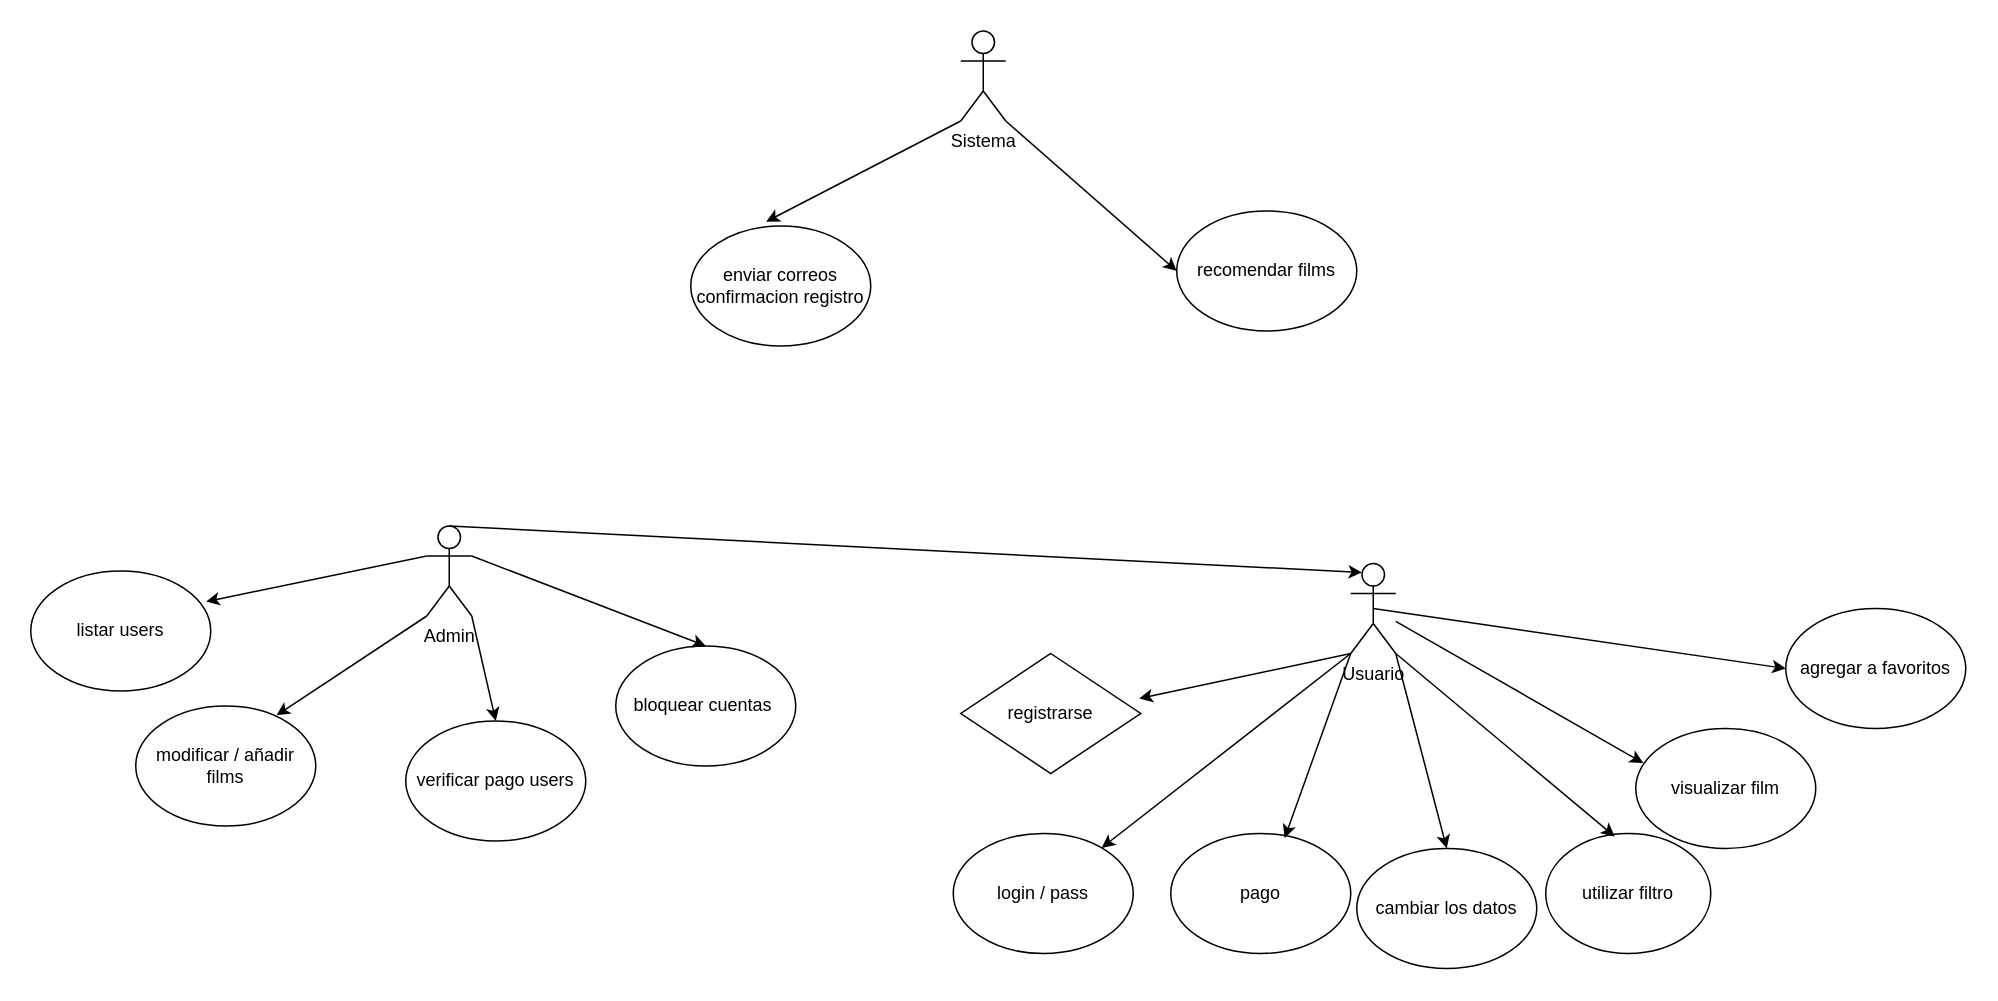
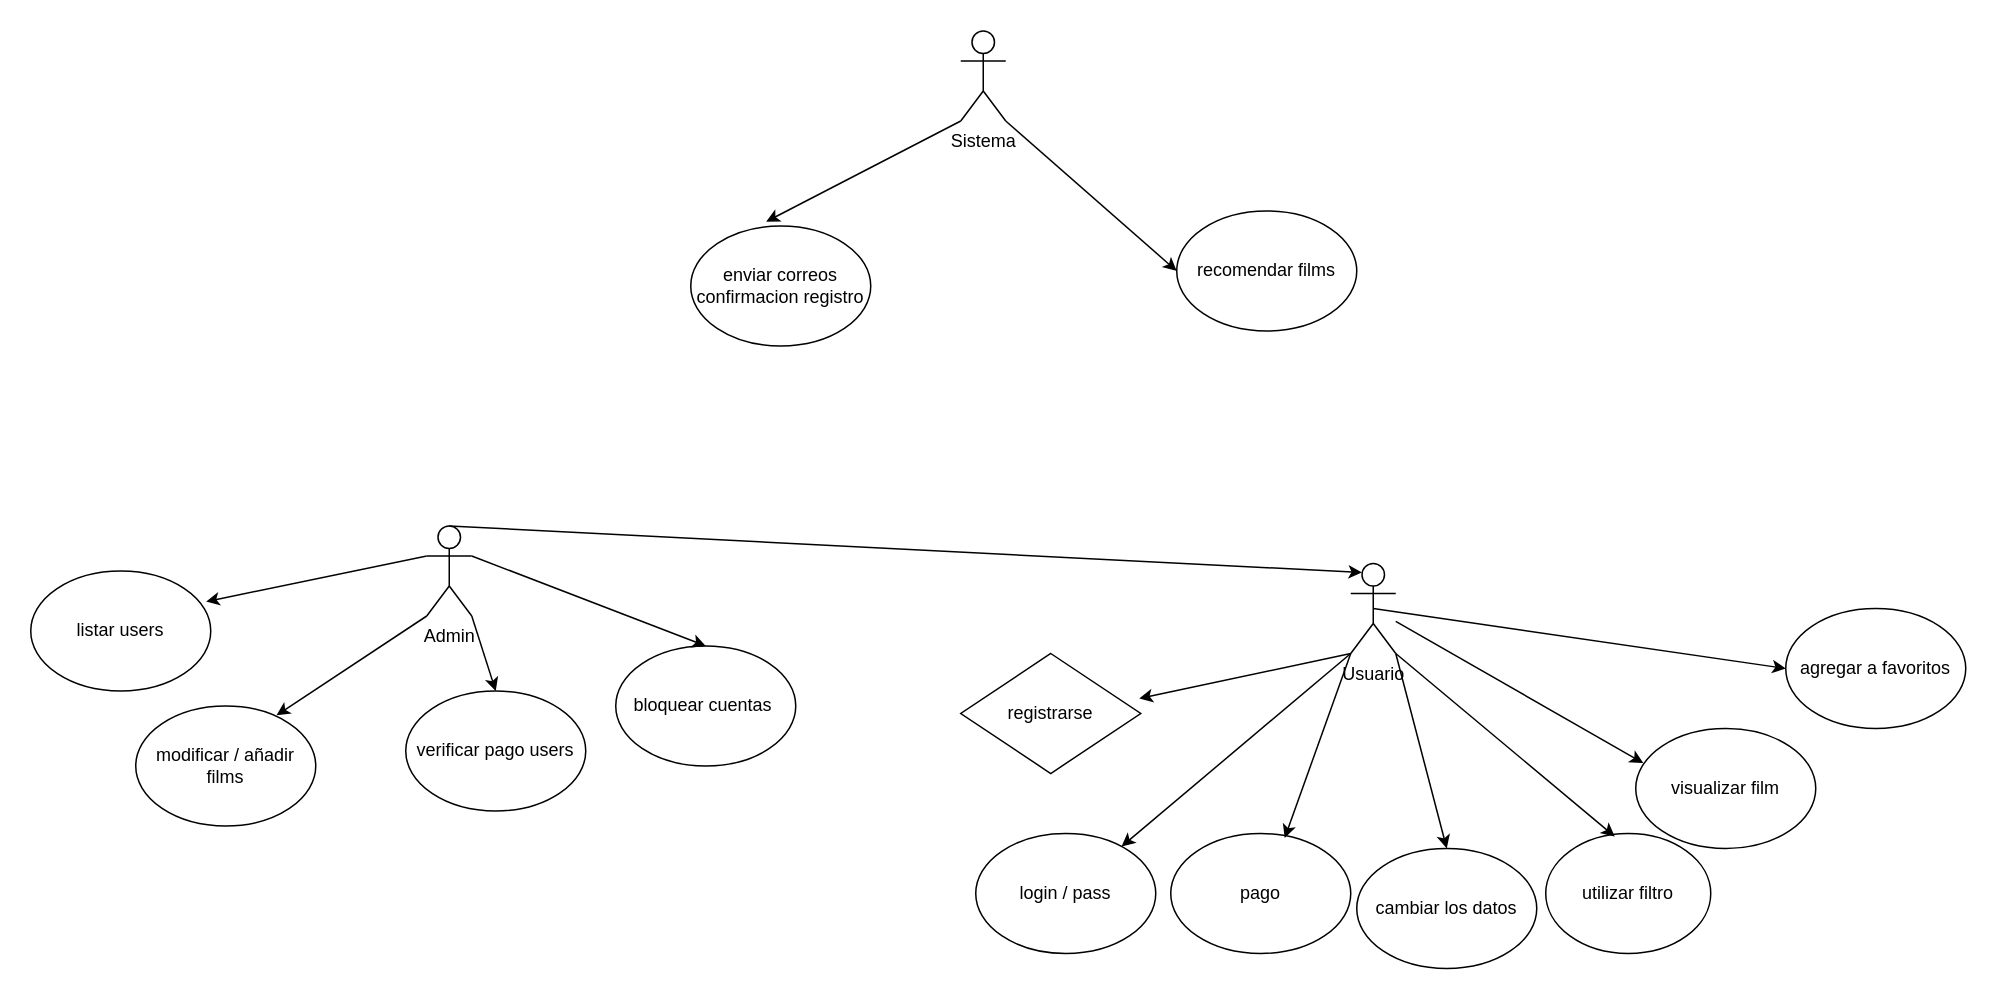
- <mxCell id="20" value="verificar pago users" style="ellipse;whiteSpace=wrap;html=1;" vertex="1" parent="1"><mxGeometry x="270" y="480" width="120" height="80" as="geometry" /></mxCell>
+ <mxCell id="20" value="verificar pago users" style="ellipse;whiteSpace=wrap;html=1;" vertex="1" parent="1"><mxGeometry x="270" y="460" width="120" height="80" as="geometry" /></mxCell>
- <mxCell id="3" value="login / pass" style="ellipse;whiteSpace=wrap;html=1;" vertex="1" parent="1"><mxGeometry x="635" y="555" width="120" height="80" as="geometry" /></mxCell>
+ <mxCell id="3" value="login / pass" style="ellipse;whiteSpace=wrap;html=1;" vertex="1" parent="1"><mxGeometry x="650" y="555" width="120" height="80" as="geometry" /></mxCell>
